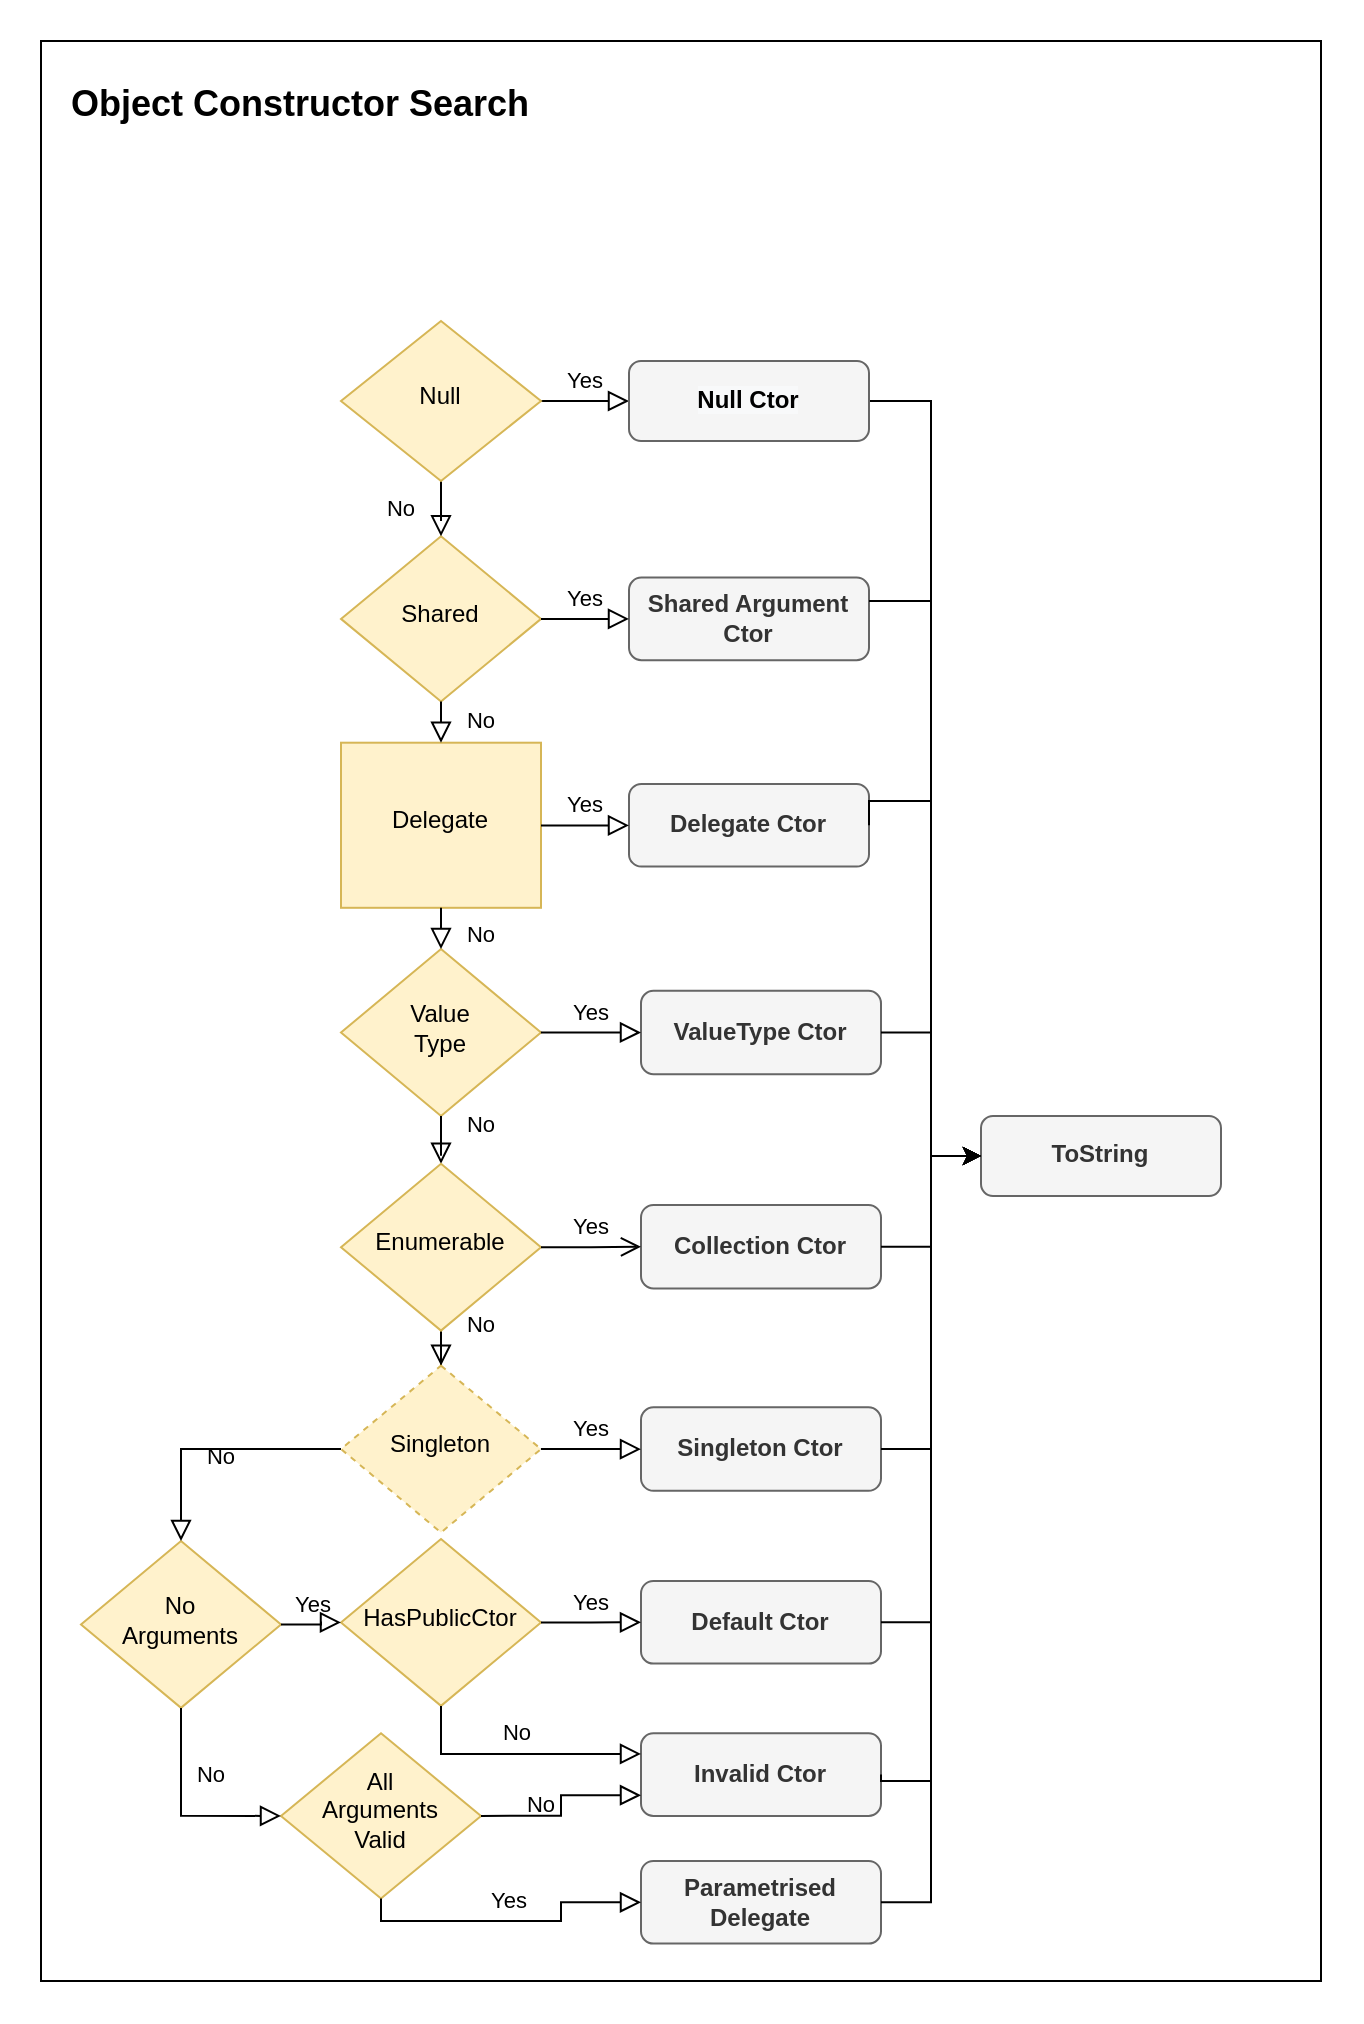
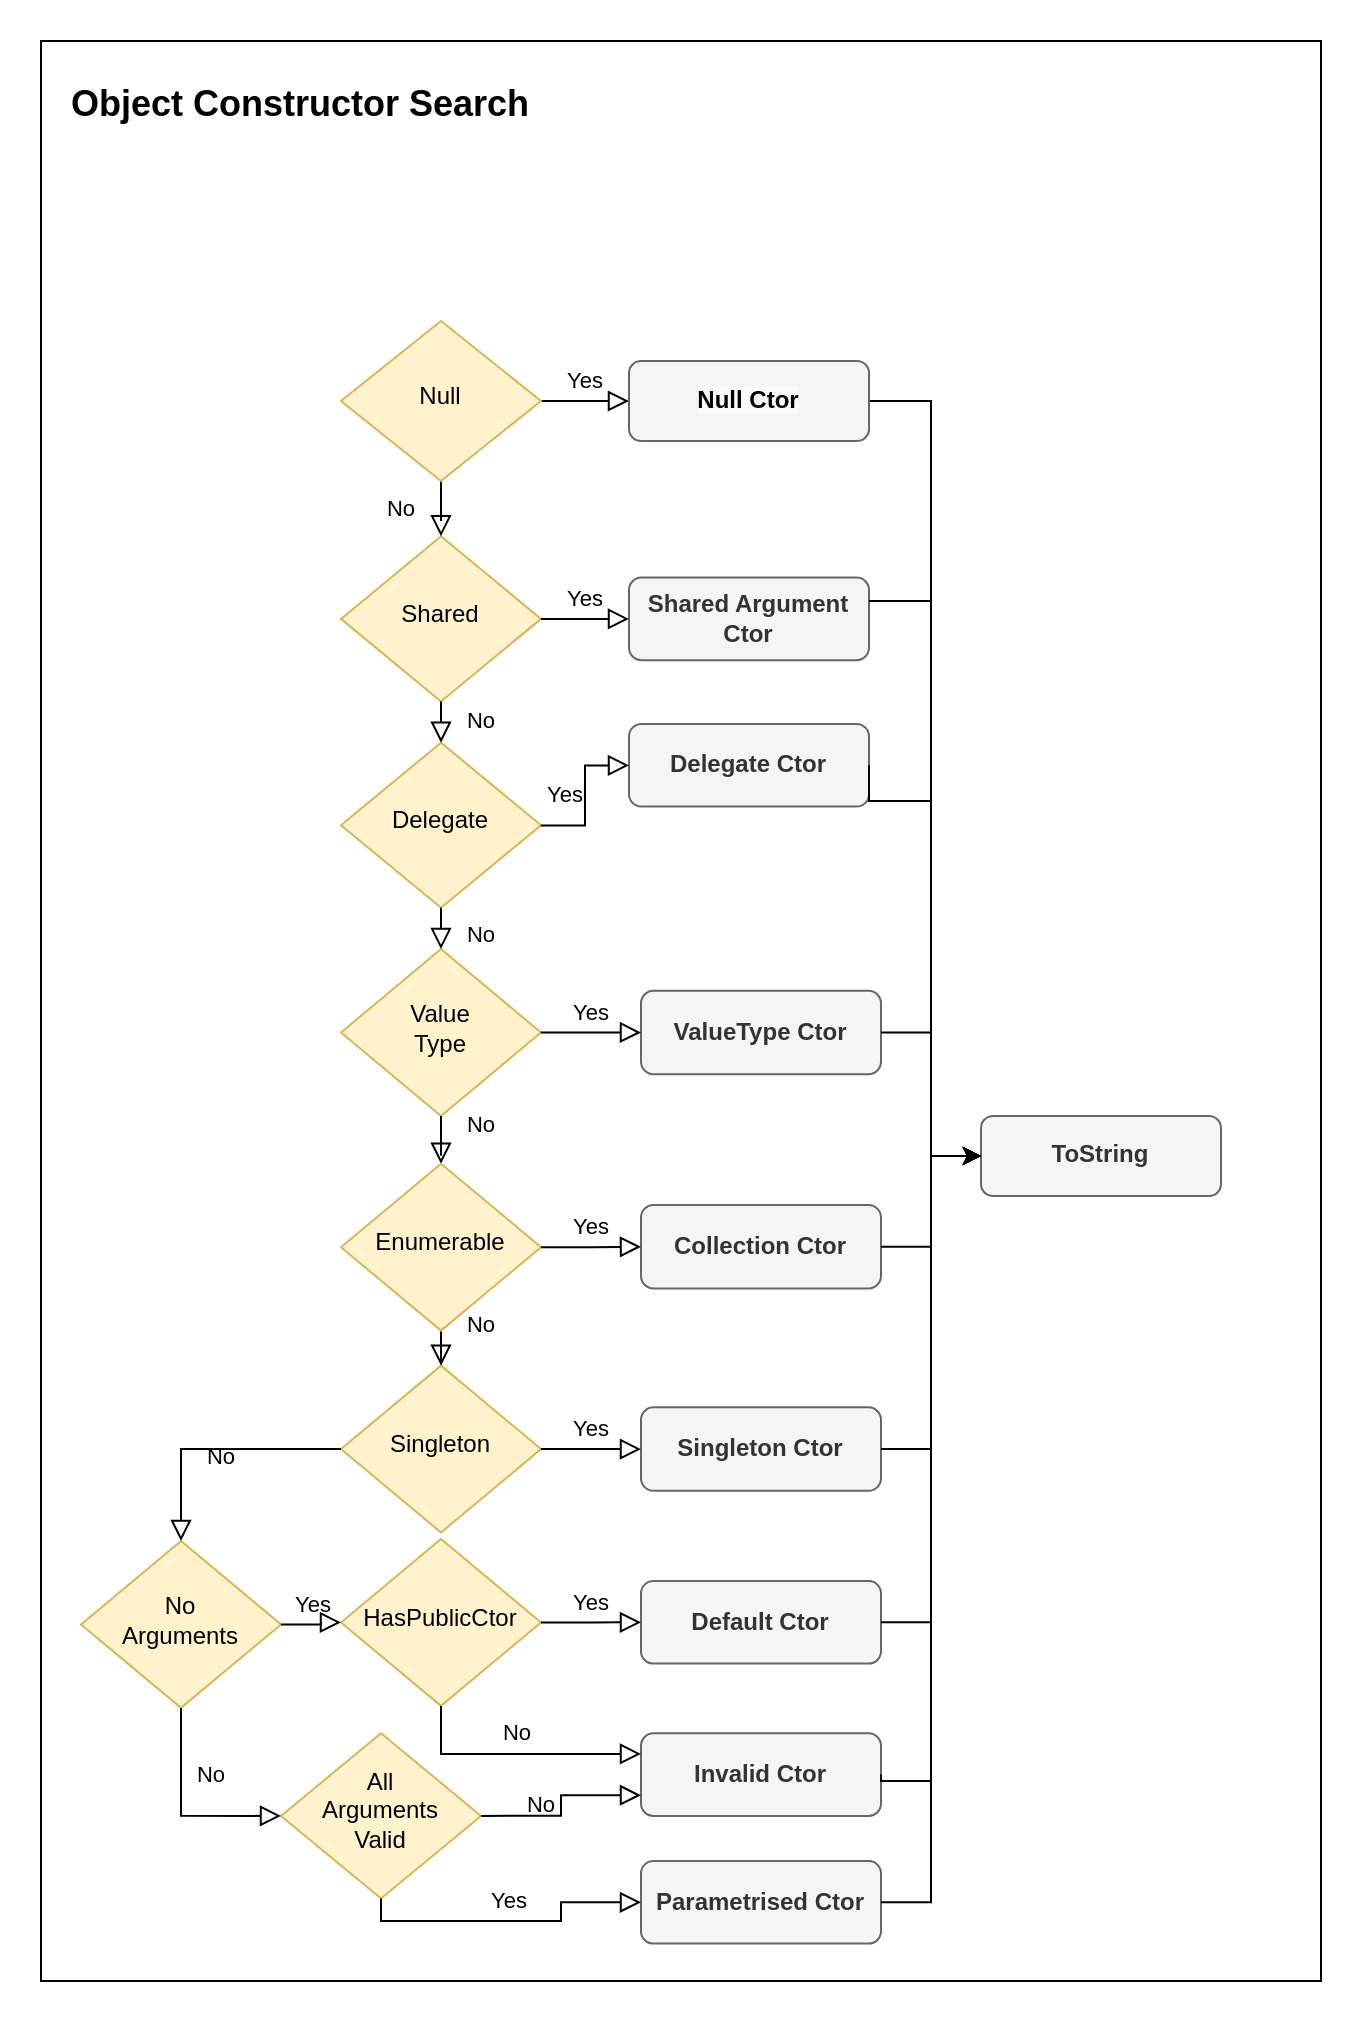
- <mxCell id="20" value="Delegate" style="whiteSpace=wrap;html=1;shadow=0;fontFamily=Helvetica;fontSize=12;align=center;strokeWidth=1;spacing=6;spacingTop=-4;fillColor=#fff2cc;strokeColor=#d6b656;rounded=0;" parent="2" vertex="1"><mxGeometry x="150" y="350.851" width="100" height="82.553" as="geometry" /></mxCell>
+ <mxCell id="20" value="Delegate" style="rhombus;whiteSpace=wrap;html=1;shadow=0;fontFamily=Helvetica;fontSize=12;align=center;strokeWidth=1;spacing=6;spacingTop=-4;fillColor=#fff2cc;strokeColor=#d6b656;" parent="2" vertex="1"><mxGeometry x="150" y="350.851" width="100" height="82.553" as="geometry" /></mxCell>
- <mxCell id="23" value="&lt;b&gt;Delegate Ctor&lt;/b&gt;" style="rounded=1;whiteSpace=wrap;html=1;fontSize=12;glass=0;strokeWidth=1;shadow=0;fillColor=#f5f5f5;fontColor=#333333;strokeColor=#666666;" parent="2" vertex="1"><mxGeometry x="294" y="371.489" width="120" height="41.277" as="geometry" /></mxCell>
+ <mxCell id="23" value="&lt;b&gt;Delegate Ctor&lt;/b&gt;" style="rounded=1;whiteSpace=wrap;html=1;fontSize=12;glass=0;strokeWidth=1;shadow=0;fillColor=#f5f5f5;fontColor=#333333;strokeColor=#666666;" parent="2" vertex="1"><mxGeometry x="294" y="341.489" width="120" height="41.277" as="geometry" /></mxCell>
- <mxCell id="12" value="Yes" style="edgeStyle=orthogonalEdgeStyle;rounded=0;html=1;jettySize=auto;orthogonalLoop=1;fontSize=11;endArrow=open;endFill=0;endSize=8;strokeWidth=1;shadow=0;labelBackgroundColor=none;entryX=0;entryY=0.5;entryDx=0;entryDy=0;" edge="1" parent="2" source="10" target="11"><mxGeometry y="10" relative="1" as="geometry"><mxPoint as="offset" /></mxGeometry></mxCell>
+ <mxCell id="12" value="Yes" style="edgeStyle=orthogonalEdgeStyle;rounded=0;html=1;jettySize=auto;orthogonalLoop=1;fontSize=11;endArrow=block;endFill=0;endSize=8;strokeWidth=1;shadow=0;labelBackgroundColor=none;entryX=0;entryY=0.5;entryDx=0;entryDy=0;" edge="1" parent="2" source="10" target="11"><mxGeometry y="10" relative="1" as="geometry"><mxPoint as="offset" /></mxGeometry></mxCell>
- <mxCell id="13" value="Singleton" style="rhombus;whiteSpace=wrap;html=1;shadow=0;fontFamily=Helvetica;fontSize=12;align=center;strokeWidth=1;spacing=6;spacingTop=-4;fillColor=#fff2cc;strokeColor=#d6b656;dashed=1;" vertex="1" parent="2"><mxGeometry x="150" y="662.317" width="100" height="83.441" as="geometry" /></mxCell>
+ <mxCell id="13" value="Singleton" style="rhombus;whiteSpace=wrap;html=1;shadow=0;fontFamily=Helvetica;fontSize=12;align=center;strokeWidth=1;spacing=6;spacingTop=-4;fillColor=#fff2cc;strokeColor=#d6b656;" vertex="1" parent="2"><mxGeometry x="150" y="662.317" width="100" height="83.441" as="geometry" /></mxCell>
- <mxCell id="30" value="Parametrised Delegate" style="rounded=1;whiteSpace=wrap;html=1;fontSize=12;glass=0;strokeWidth=1;shadow=0;fillColor=#f5f5f5;fontColor=#333333;strokeColor=#666666;fontStyle=1" vertex="1" parent="2"><mxGeometry x="300" y="910.003" width="120" height="41.277" as="geometry" /></mxCell>
+ <mxCell id="30" value="Parametrised Ctor" style="rounded=1;whiteSpace=wrap;html=1;fontSize=12;glass=0;strokeWidth=1;shadow=0;fillColor=#f5f5f5;fontColor=#333333;strokeColor=#666666;fontStyle=1" vertex="1" parent="2"><mxGeometry x="300" y="910.003" width="120" height="41.277" as="geometry" /></mxCell>
